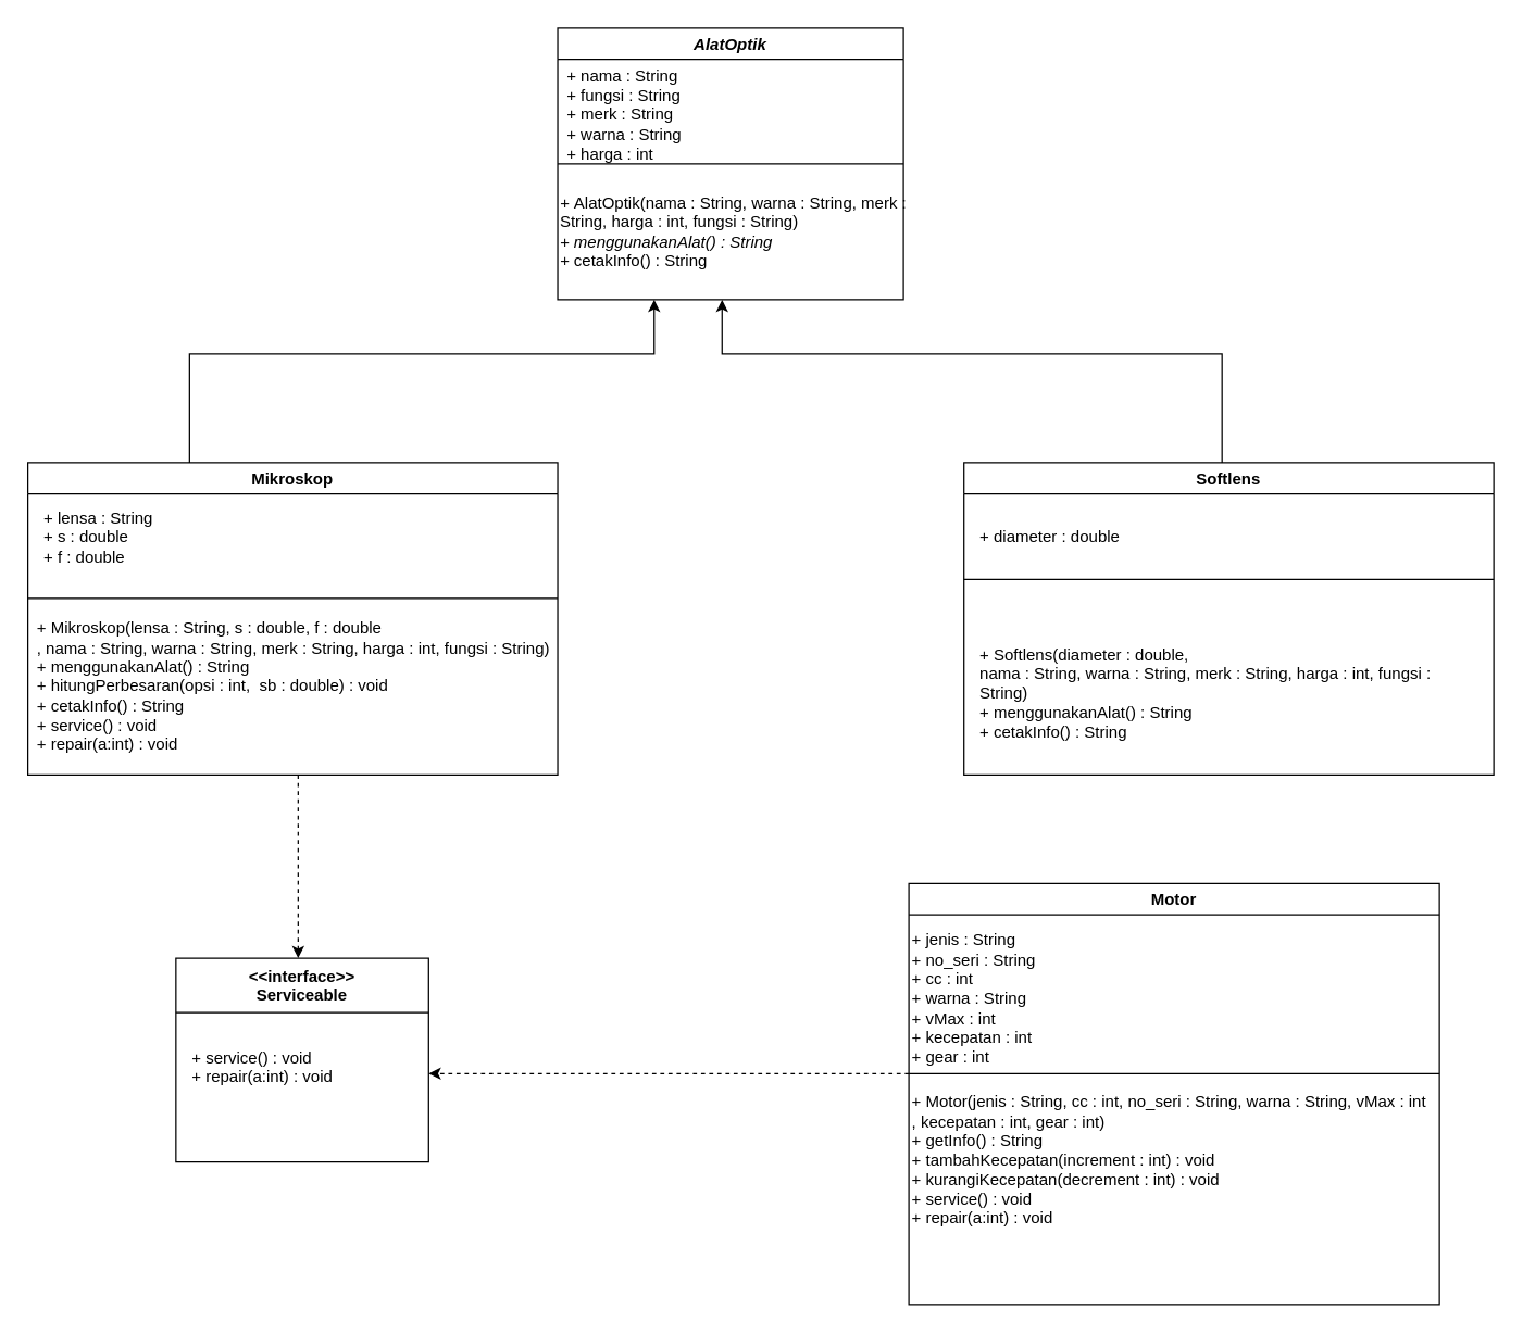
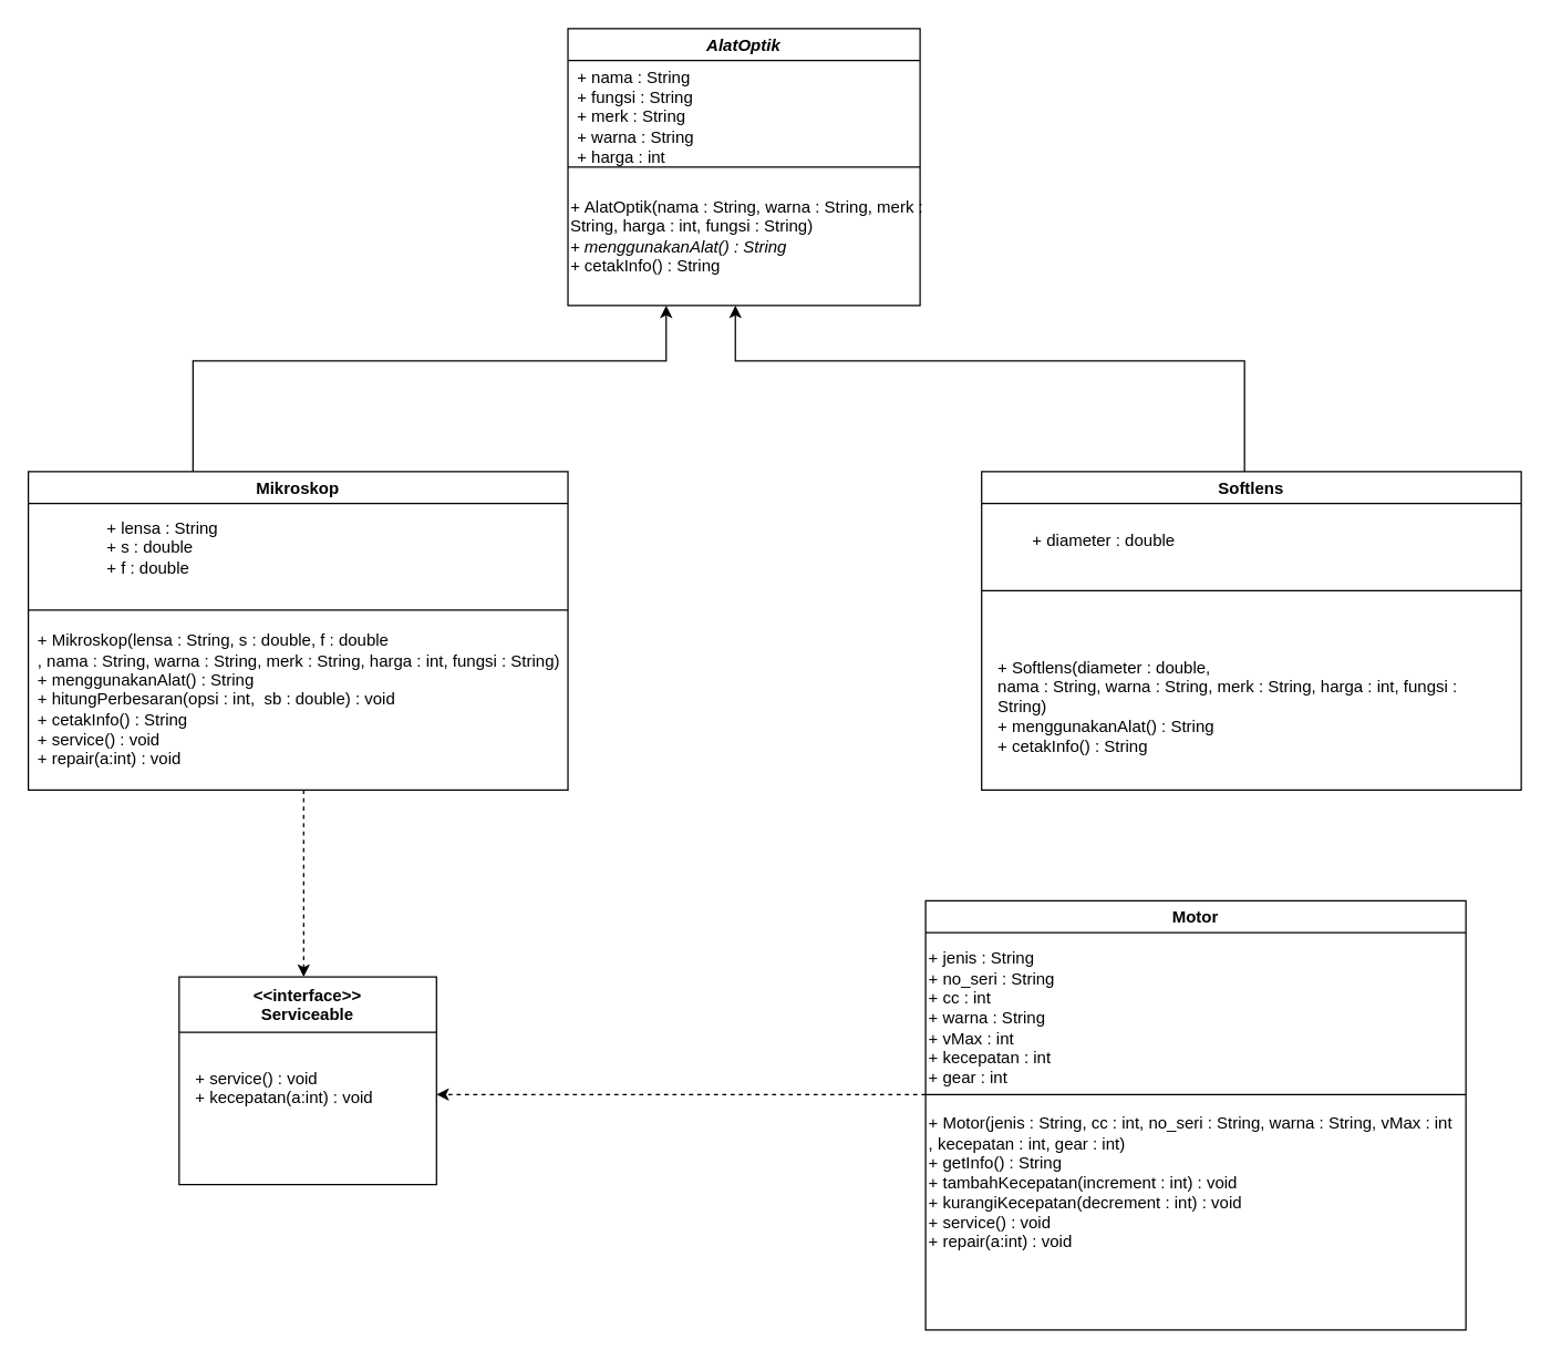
- <mxCell id="7" value="+ lensa : String&lt;br&gt;+ s : double&lt;br&gt;+ f : double" style="text;html=1;strokeColor=none;fillColor=none;align=left;verticalAlign=middle;whiteSpace=wrap;rounded=0;" parent="6" vertex="1"><mxGeometry x="10" y="40" width="116" height="30" as="geometry" /></mxCell>
+ <mxCell id="7" value="+ lensa : String&lt;br&gt;+ s : double&lt;br&gt;+ f : double" style="text;html=1;strokeColor=none;fillColor=none;align=left;verticalAlign=middle;whiteSpace=wrap;rounded=0;" parent="6" vertex="1"><mxGeometry x="55" y="40" width="116" height="30" as="geometry" /></mxCell>
- <mxCell id="20" value="+ diameter : double" style="text;html=1;strokeColor=none;fillColor=none;align=left;verticalAlign=middle;whiteSpace=wrap;rounded=0;" parent="19" vertex="1"><mxGeometry x="10" y="40" width="116" height="30" as="geometry" /></mxCell>
+ <mxCell id="20" value="+ diameter : double" style="text;html=1;strokeColor=none;fillColor=none;align=left;verticalAlign=middle;whiteSpace=wrap;rounded=0;" parent="19" vertex="1"><mxGeometry x="35" y="35" width="116" height="30" as="geometry" /></mxCell>
- <mxCell id="11" value="&lt;div style=&quot;text-align: left&quot;&gt;+ service() : void&lt;/div&gt;&lt;div style=&quot;text-align: left&quot;&gt;+ repair(a:int) : void&lt;/div&gt;" style="text;whiteSpace=wrap;html=1;" parent="10" vertex="1"><mxGeometry x="10" y="60" width="166" height="40" as="geometry" /></mxCell>
+ <mxCell id="11" value="&lt;div style=&quot;text-align: left&quot;&gt;+ service() : void&lt;/div&gt;&lt;div style=&quot;text-align: left&quot;&gt;+ kecepatan(a:int) : void&lt;/div&gt;" style="text;whiteSpace=wrap;html=1;" parent="10" vertex="1"><mxGeometry x="10" y="60" width="166" height="40" as="geometry" /></mxCell>
